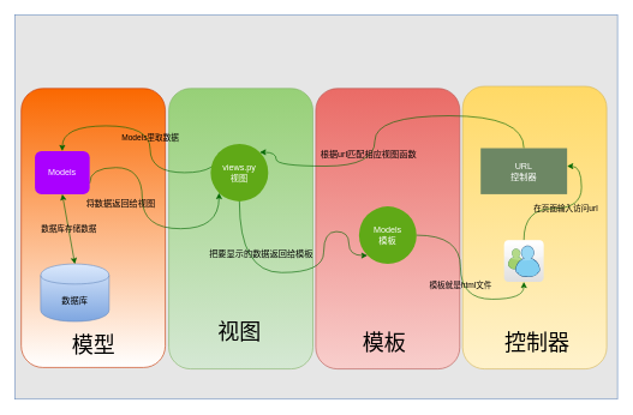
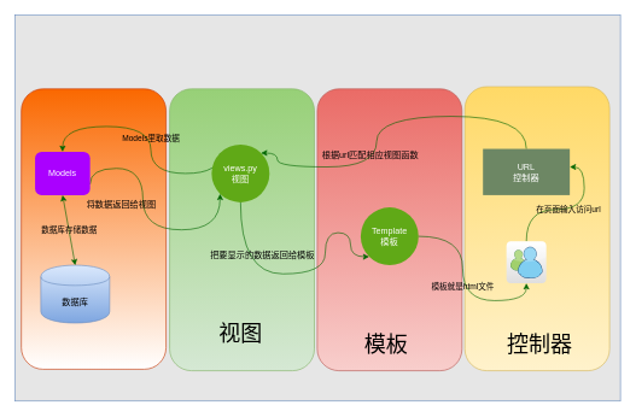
- <mxCell id="16" value="Models&lt;br&gt;模板" style="ellipse;whiteSpace=wrap;html=1;aspect=fixed;fillColor=#60a917;strokeColor=none;fontColor=#ffffff;" vertex="1" parent="1"><mxGeometry x="498" y="286" width="80" height="80" as="geometry" /></mxCell>
+ <mxCell id="16" value="Template&lt;br&gt;模板" style="ellipse;whiteSpace=wrap;html=1;aspect=fixed;fillColor=#60a917;strokeColor=none;fontColor=#ffffff;" vertex="1" parent="1"><mxGeometry x="498" y="286" width="80" height="80" as="geometry" /></mxCell>
- <mxCell id="23" value="模型" style="text;html=1;strokeColor=none;fillColor=none;align=center;verticalAlign=middle;whiteSpace=wrap;rounded=0;fontSize=30;" vertex="1" parent="1"><mxGeometry x="93.5" y="469" width="71" height="20" as="geometry" /></mxCell>
